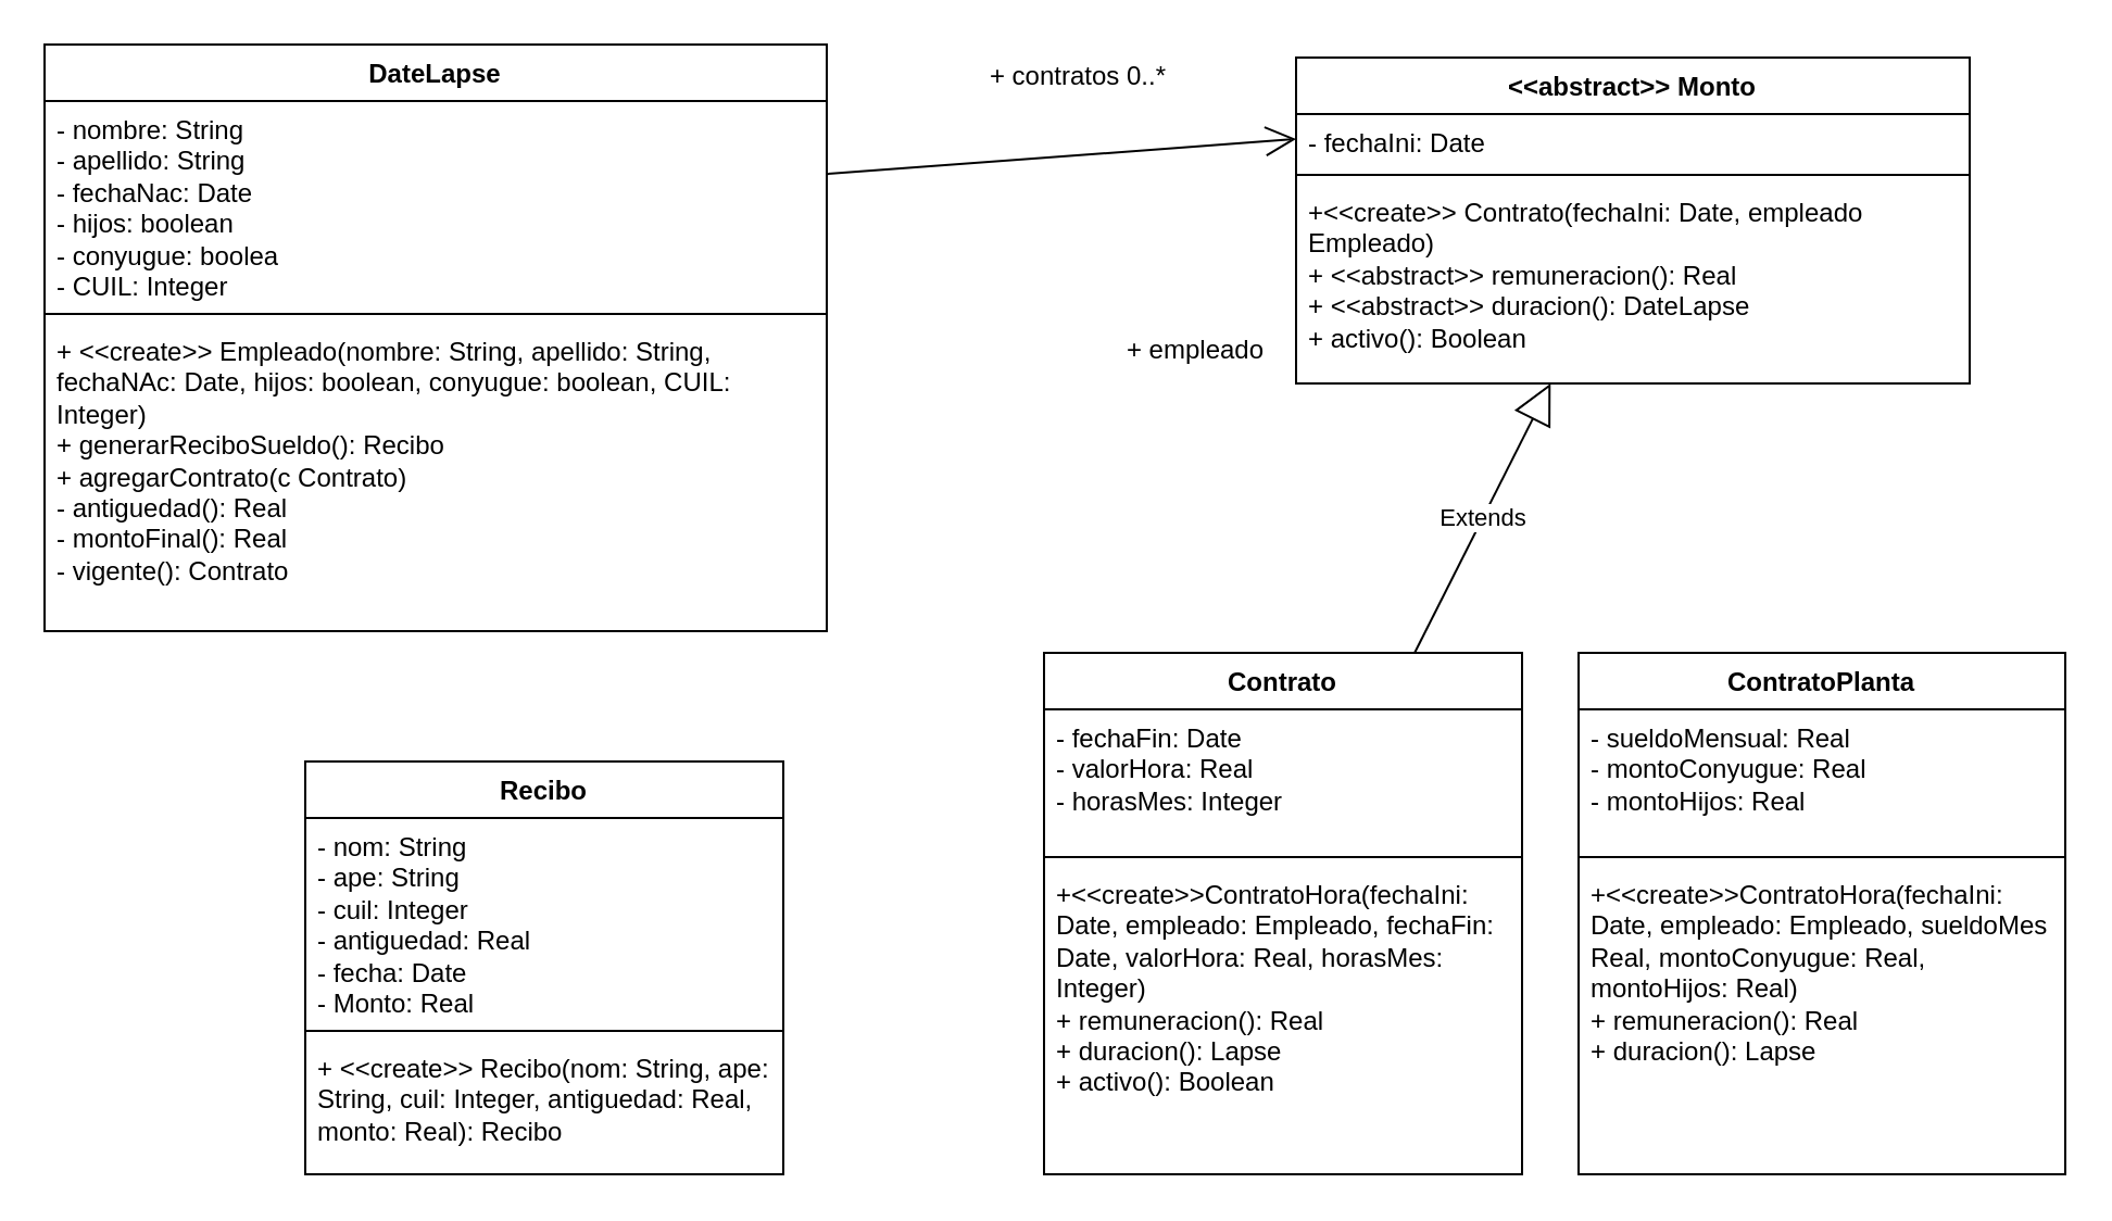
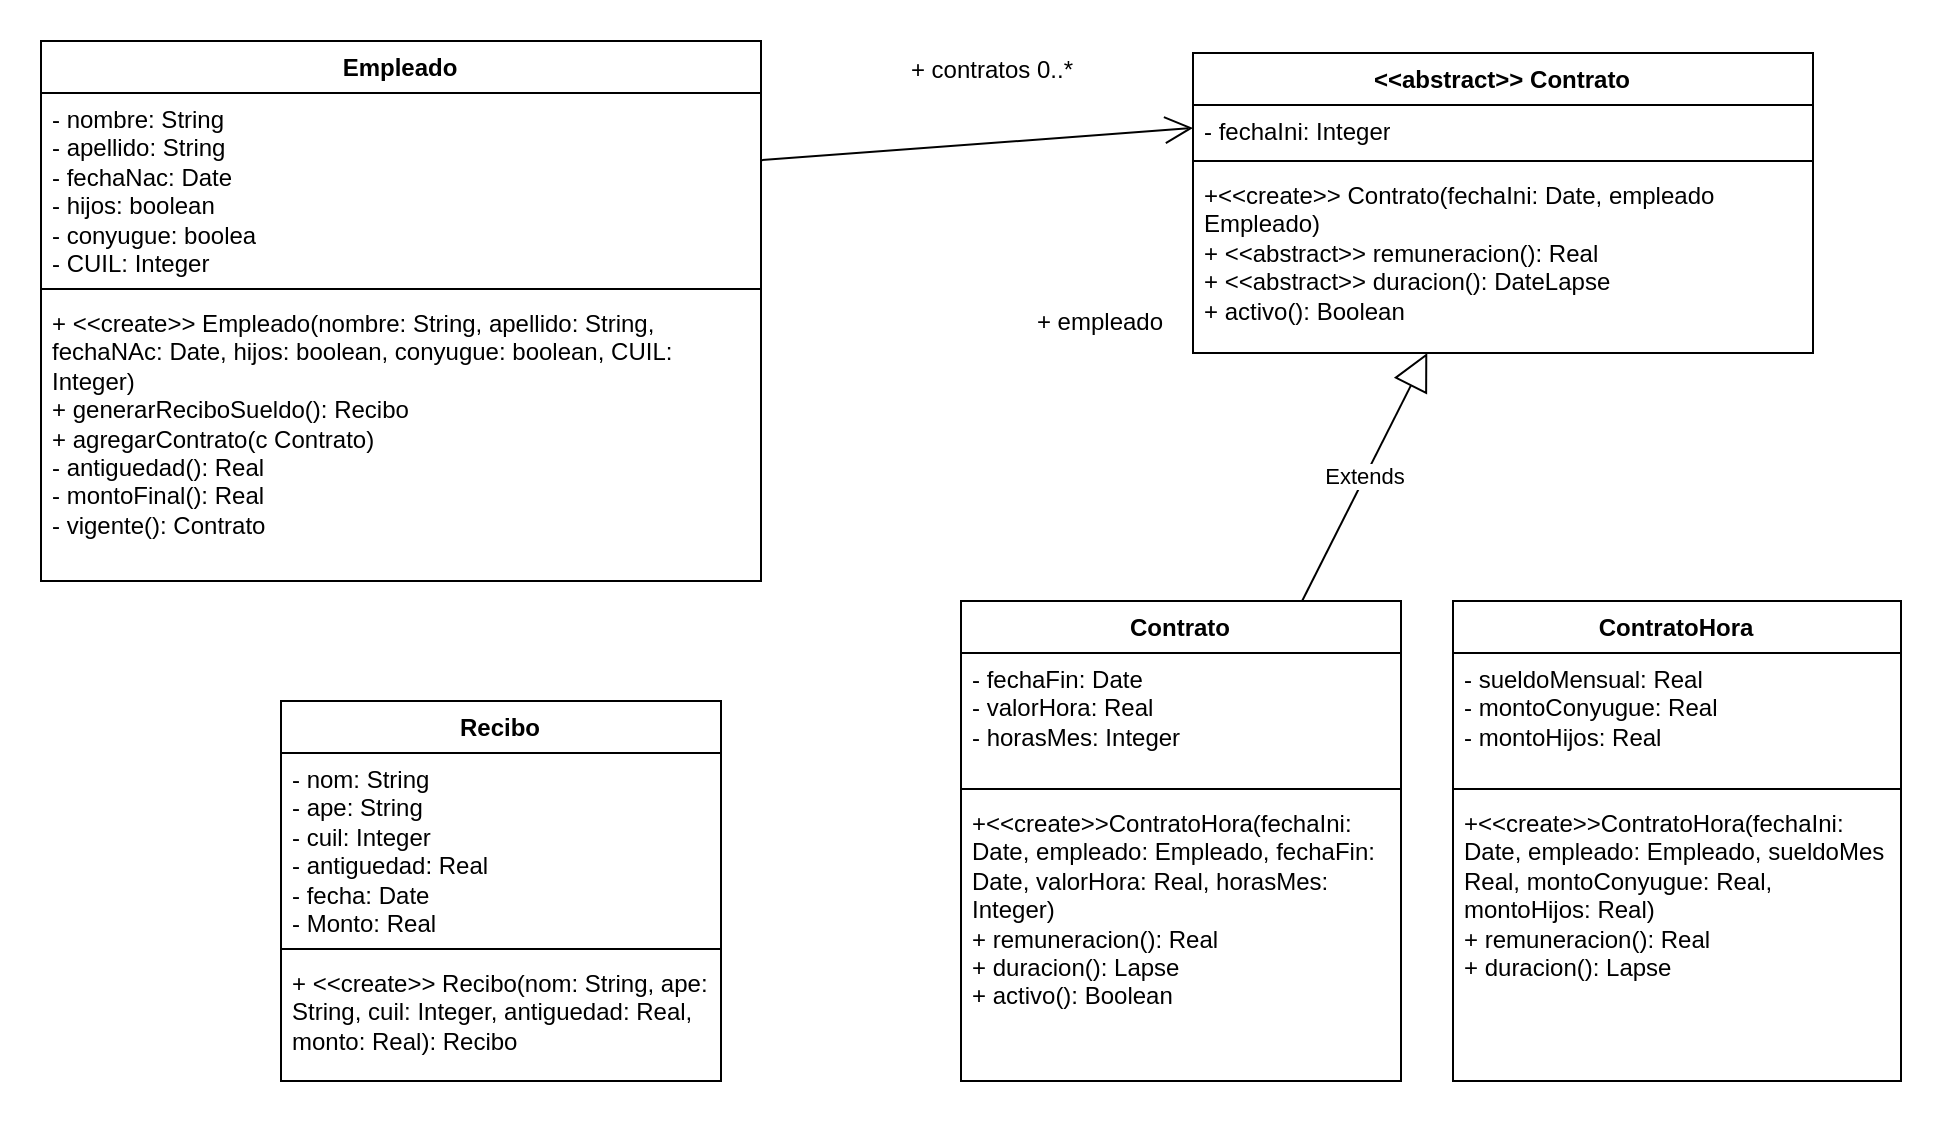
- <mxCell id="2" value="DateLapse" style="swimlane;fontStyle=1;align=center;verticalAlign=top;childLayout=stackLayout;horizontal=1;startSize=26;horizontalStack=0;resizeParent=1;resizeParentMax=0;resizeLast=0;collapsible=1;marginBottom=0;whiteSpace=wrap;html=1;" parent="1" vertex="1"><mxGeometry y="20" width="360" height="270" as="geometry" x="20" /></mxCell>
+ <mxCell id="2" value="Empleado" style="swimlane;fontStyle=1;align=center;verticalAlign=top;childLayout=stackLayout;horizontal=1;startSize=26;horizontalStack=0;resizeParent=1;resizeParentMax=0;resizeLast=0;collapsible=1;marginBottom=0;whiteSpace=wrap;html=1;" parent="1" vertex="1"><mxGeometry y="20" width="360" height="270" as="geometry" x="20" /></mxCell>
- <mxCell id="6" value="&amp;lt;&amp;lt;abstract&amp;gt;&amp;gt; Monto" style="swimlane;fontStyle=1;align=center;verticalAlign=top;childLayout=stackLayout;horizontal=1;startSize=26;horizontalStack=0;resizeParent=1;resizeParentMax=0;resizeLast=0;collapsible=1;marginBottom=0;whiteSpace=wrap;html=1;" parent="1" vertex="1"><mxGeometry x="596" y="26" width="310" height="150" as="geometry" /></mxCell>
+ <mxCell id="6" value="&amp;lt;&amp;lt;abstract&amp;gt;&amp;gt; Contrato" style="swimlane;fontStyle=1;align=center;verticalAlign=top;childLayout=stackLayout;horizontal=1;startSize=26;horizontalStack=0;resizeParent=1;resizeParentMax=0;resizeLast=0;collapsible=1;marginBottom=0;whiteSpace=wrap;html=1;" parent="1" vertex="1"><mxGeometry x="596" y="26" width="310" height="150" as="geometry" /></mxCell>
- <mxCell id="7" value="- fechaIni: Date" style="text;strokeColor=none;fillColor=none;align=left;verticalAlign=top;spacingLeft=4;spacingRight=4;overflow=hidden;rotatable=0;points=[[0,0.5],[1,0.5]];portConstraint=eastwest;whiteSpace=wrap;html=1;" parent="6" vertex="1"><mxGeometry y="26" width="310" height="24" as="geometry" /></mxCell>
+ <mxCell id="7" value="- fechaIni: Integer" style="text;strokeColor=none;fillColor=none;align=left;verticalAlign=top;spacingLeft=4;spacingRight=4;overflow=hidden;rotatable=0;points=[[0,0.5],[1,0.5]];portConstraint=eastwest;whiteSpace=wrap;html=1;" parent="6" vertex="1"><mxGeometry y="26" width="310" height="24" as="geometry" /></mxCell>
- <mxCell id="14" value="ContratoPlanta" style="swimlane;fontStyle=1;align=center;verticalAlign=top;childLayout=stackLayout;horizontal=1;startSize=26;horizontalStack=0;resizeParent=1;resizeParentMax=0;resizeLast=0;collapsible=1;marginBottom=0;whiteSpace=wrap;html=1;" parent="1" vertex="1"><mxGeometry x="726" y="300" width="224" height="240" as="geometry" /></mxCell>
+ <mxCell id="14" value="ContratoHora" style="swimlane;fontStyle=1;align=center;verticalAlign=top;childLayout=stackLayout;horizontal=1;startSize=26;horizontalStack=0;resizeParent=1;resizeParentMax=0;resizeLast=0;collapsible=1;marginBottom=0;whiteSpace=wrap;html=1;" parent="1" vertex="1"><mxGeometry x="726" y="300" width="224" height="240" as="geometry" /></mxCell>
